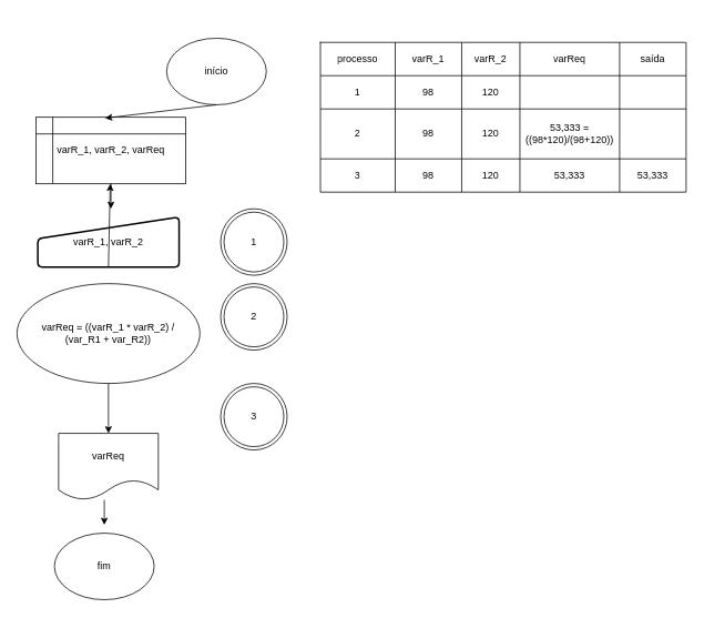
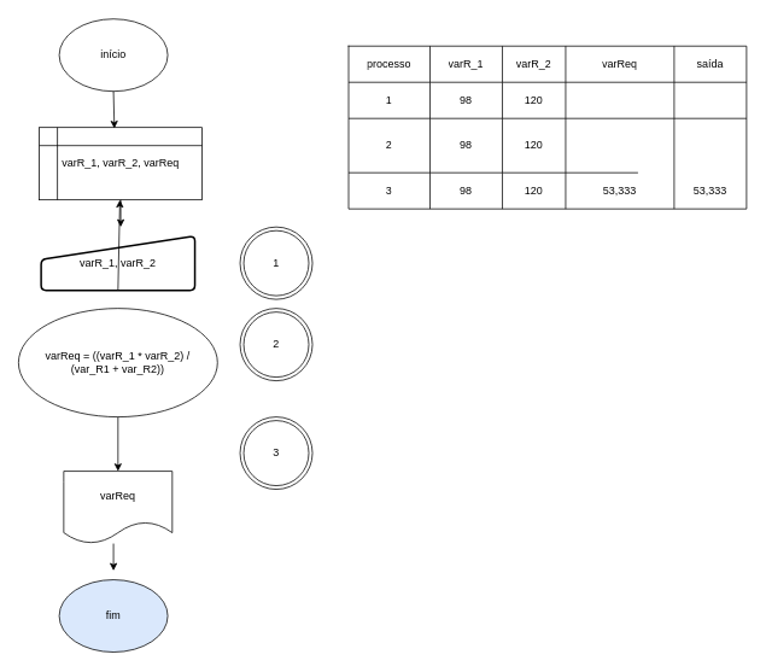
- <mxCell id="2" value="início" style="ellipse;whiteSpace=wrap;html=1;" parent="1" vertex="1"><mxGeometry x="200" y="45" width="120" height="80" as="geometry" /></mxCell>
+ <mxCell id="2" value="início" style="ellipse;whiteSpace=wrap;html=1;" parent="1" vertex="1"><mxGeometry x="65" y="20" width="120" height="80" as="geometry" /></mxCell>
- <mxCell id="30" value="53,333 = ((98*120)/(98+120))" style="shape=partialRectangle;html=1;whiteSpace=wrap;connectable=0;fillColor=none;top=0;left=0;bottom=0;right=0;overflow=hidden;" parent="26" vertex="1"><mxGeometry x="240" width="120" height="60" as="geometry" /></mxCell>
- <mxCell id="7" value="fim" style="ellipse;whiteSpace=wrap;html=1;" parent="1" vertex="1"><mxGeometry x="65" y="640" width="120" height="80" as="geometry" /></mxCell>
+ <mxCell id="7" value="fim" style="ellipse;whiteSpace=wrap;html=1;fillColor=#dae8fc;" parent="1" vertex="1"><mxGeometry x="65" y="640" width="120" height="80" as="geometry" /></mxCell>
